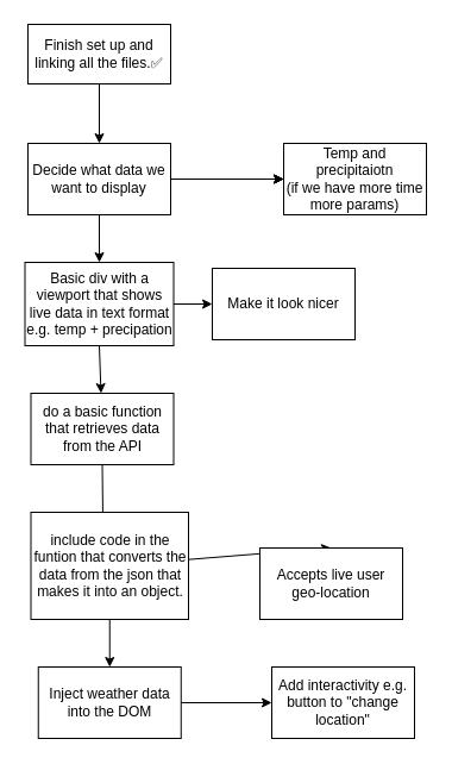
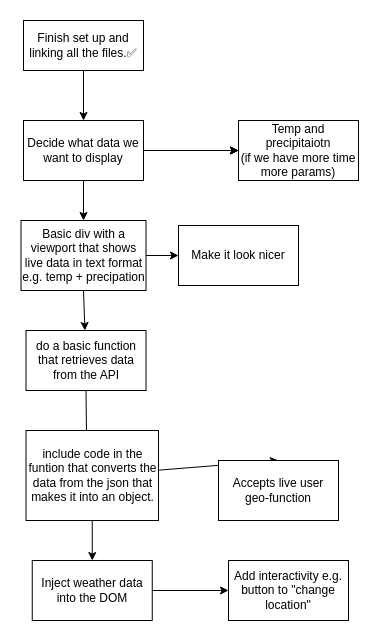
- <mxCell id="17" value="Accepts live user geo-location" style="whiteSpace=wrap;html=1;" parent="1" vertex="1"><mxGeometry x="218" y="460" width="120" height="60" as="geometry" /></mxCell>
+ <mxCell id="17" value="Accepts live user geo-function" style="whiteSpace=wrap;html=1;" parent="1" vertex="1"><mxGeometry x="218" y="460" width="120" height="60" as="geometry" /></mxCell>
